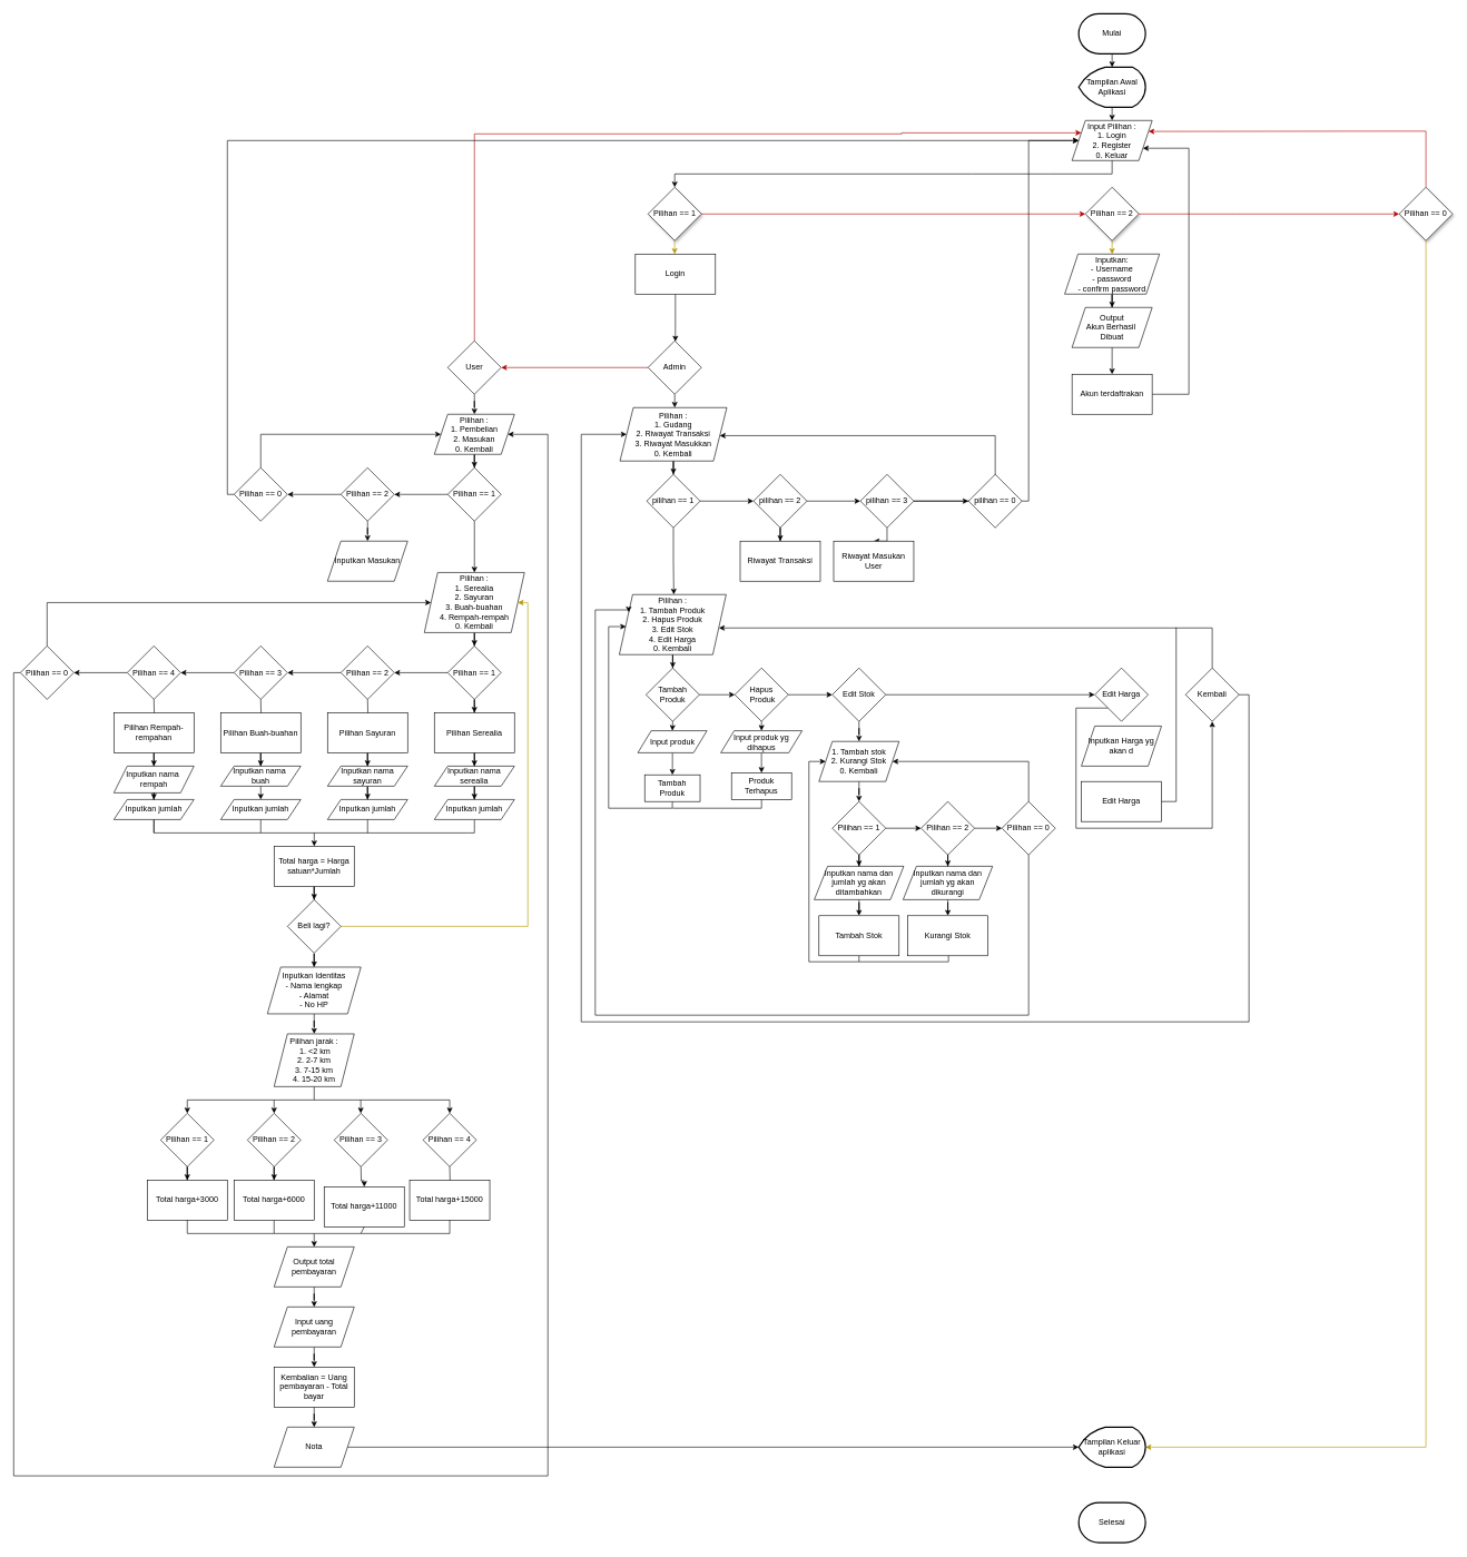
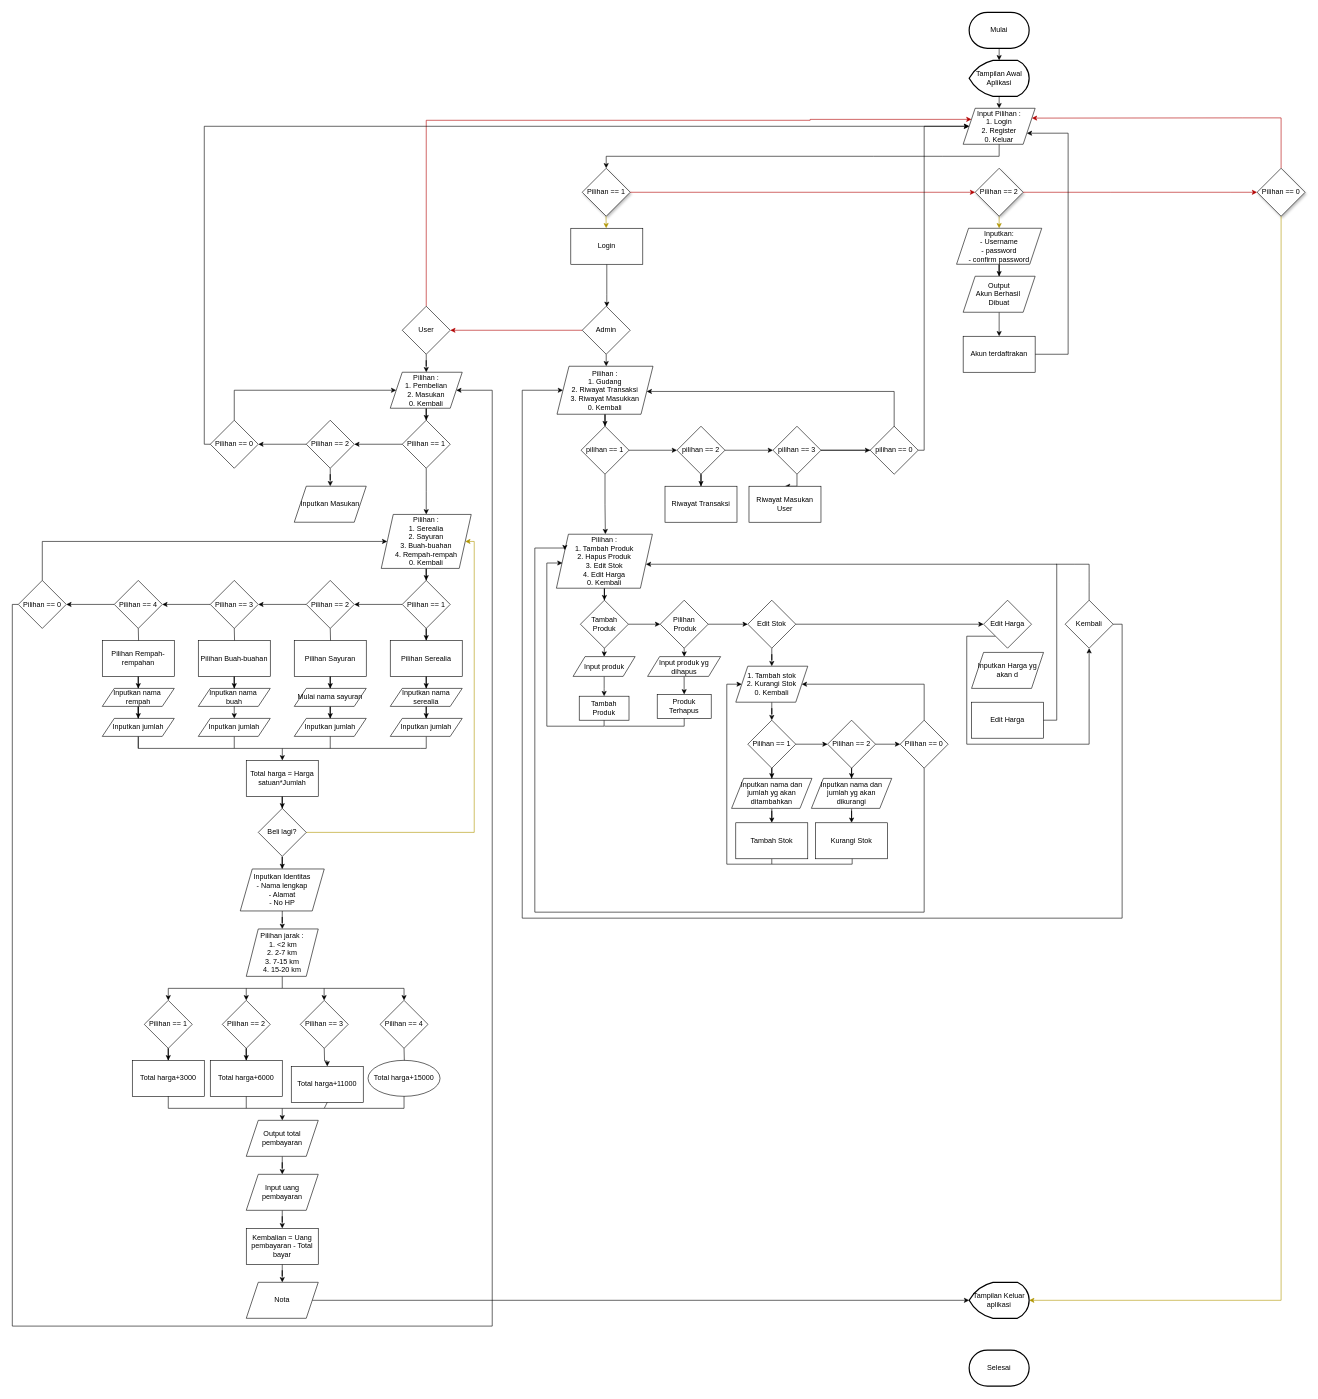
- <mxCell id="38" value="Hapus&lt;div&gt;&amp;nbsp;Produk&lt;/div&gt;" style="rhombus;whiteSpace=wrap;html=1;rounded=0;" parent="1" vertex="1"><mxGeometry x="1100" y="1000" width="80" height="80" as="geometry" /></mxCell>
+ <mxCell id="38" value="Pilihan&lt;div&gt;&amp;nbsp;Produk&lt;/div&gt;" style="rhombus;whiteSpace=wrap;html=1;rounded=0;" parent="1" vertex="1"><mxGeometry x="1100" y="1000" width="80" height="80" as="geometry" /></mxCell>
- <mxCell id="97" value="Inputkan nama sayuran" style="shape=parallelogram;perimeter=parallelogramPerimeter;whiteSpace=wrap;html=1;fixedSize=1;rounded=0;" parent="1" vertex="1"><mxGeometry x="490" y="1147" width="120" height="30" as="geometry" /></mxCell>
+ <mxCell id="97" value="Mulai nama sayuran" style="shape=parallelogram;perimeter=parallelogramPerimeter;whiteSpace=wrap;html=1;fixedSize=1;rounded=0;" parent="1" vertex="1"><mxGeometry x="490" y="1147" width="120" height="30" as="geometry" /></mxCell>
- <mxCell id="111" value="Inputkan nama&amp;nbsp;&lt;div&gt;rempah&lt;/div&gt;" style="shape=parallelogram;perimeter=parallelogramPerimeter;whiteSpace=wrap;html=1;fixedSize=1;rounded=0;" parent="1" vertex="1"><mxGeometry x="170" y="1147" width="120" height="40" as="geometry" /></mxCell>
+ <mxCell id="111" value="Inputkan nama&amp;nbsp;&lt;div&gt;rempah&lt;/div&gt;" style="shape=parallelogram;perimeter=parallelogramPerimeter;whiteSpace=wrap;html=1;fixedSize=1;rounded=0;" parent="1" vertex="1"><mxGeometry x="170" y="1147" width="120" height="30" as="geometry" /></mxCell>
- <mxCell id="148" value="Total harga+15000" style="whiteSpace=wrap;html=1;" parent="1" vertex="1"><mxGeometry x="613" y="1767" width="120" height="60" as="geometry" /></mxCell>
+ <mxCell id="148" value="Total harga+15000" style="ellipse;whiteSpace=wrap;html=1;" parent="1" vertex="1"><mxGeometry x="613" y="1767" width="120" height="60" as="geometry" /></mxCell>
